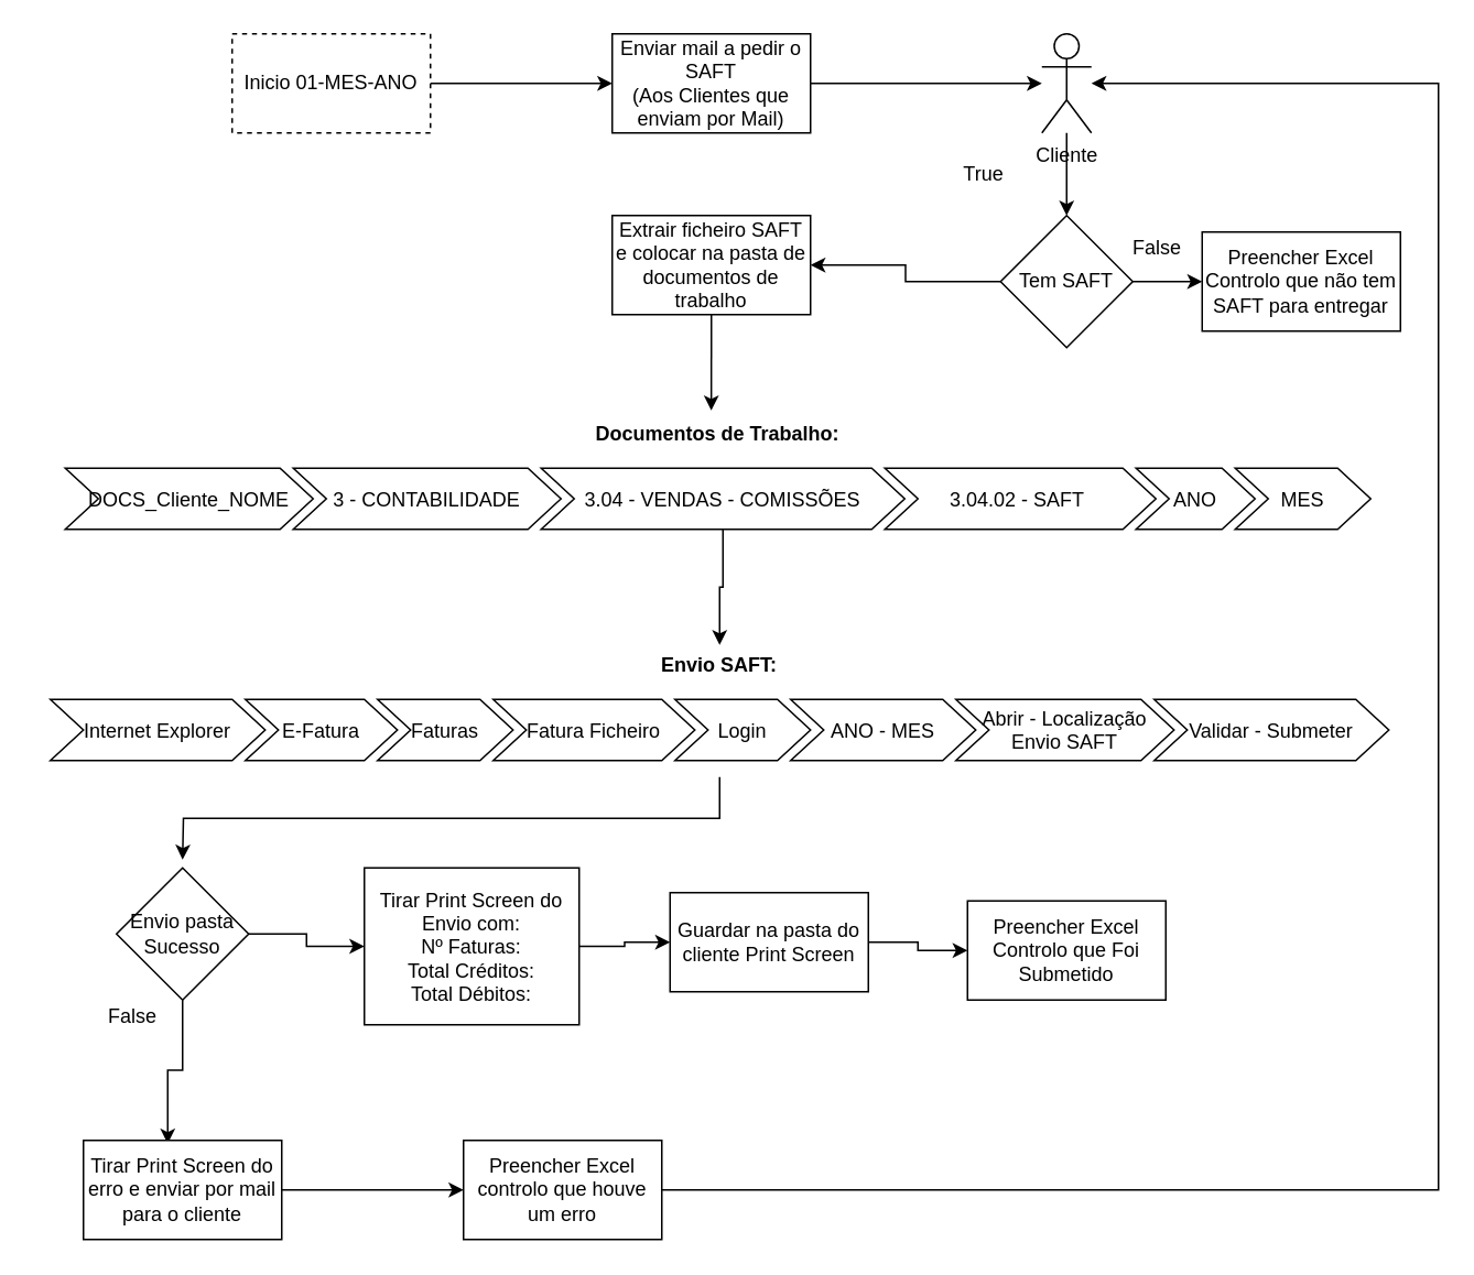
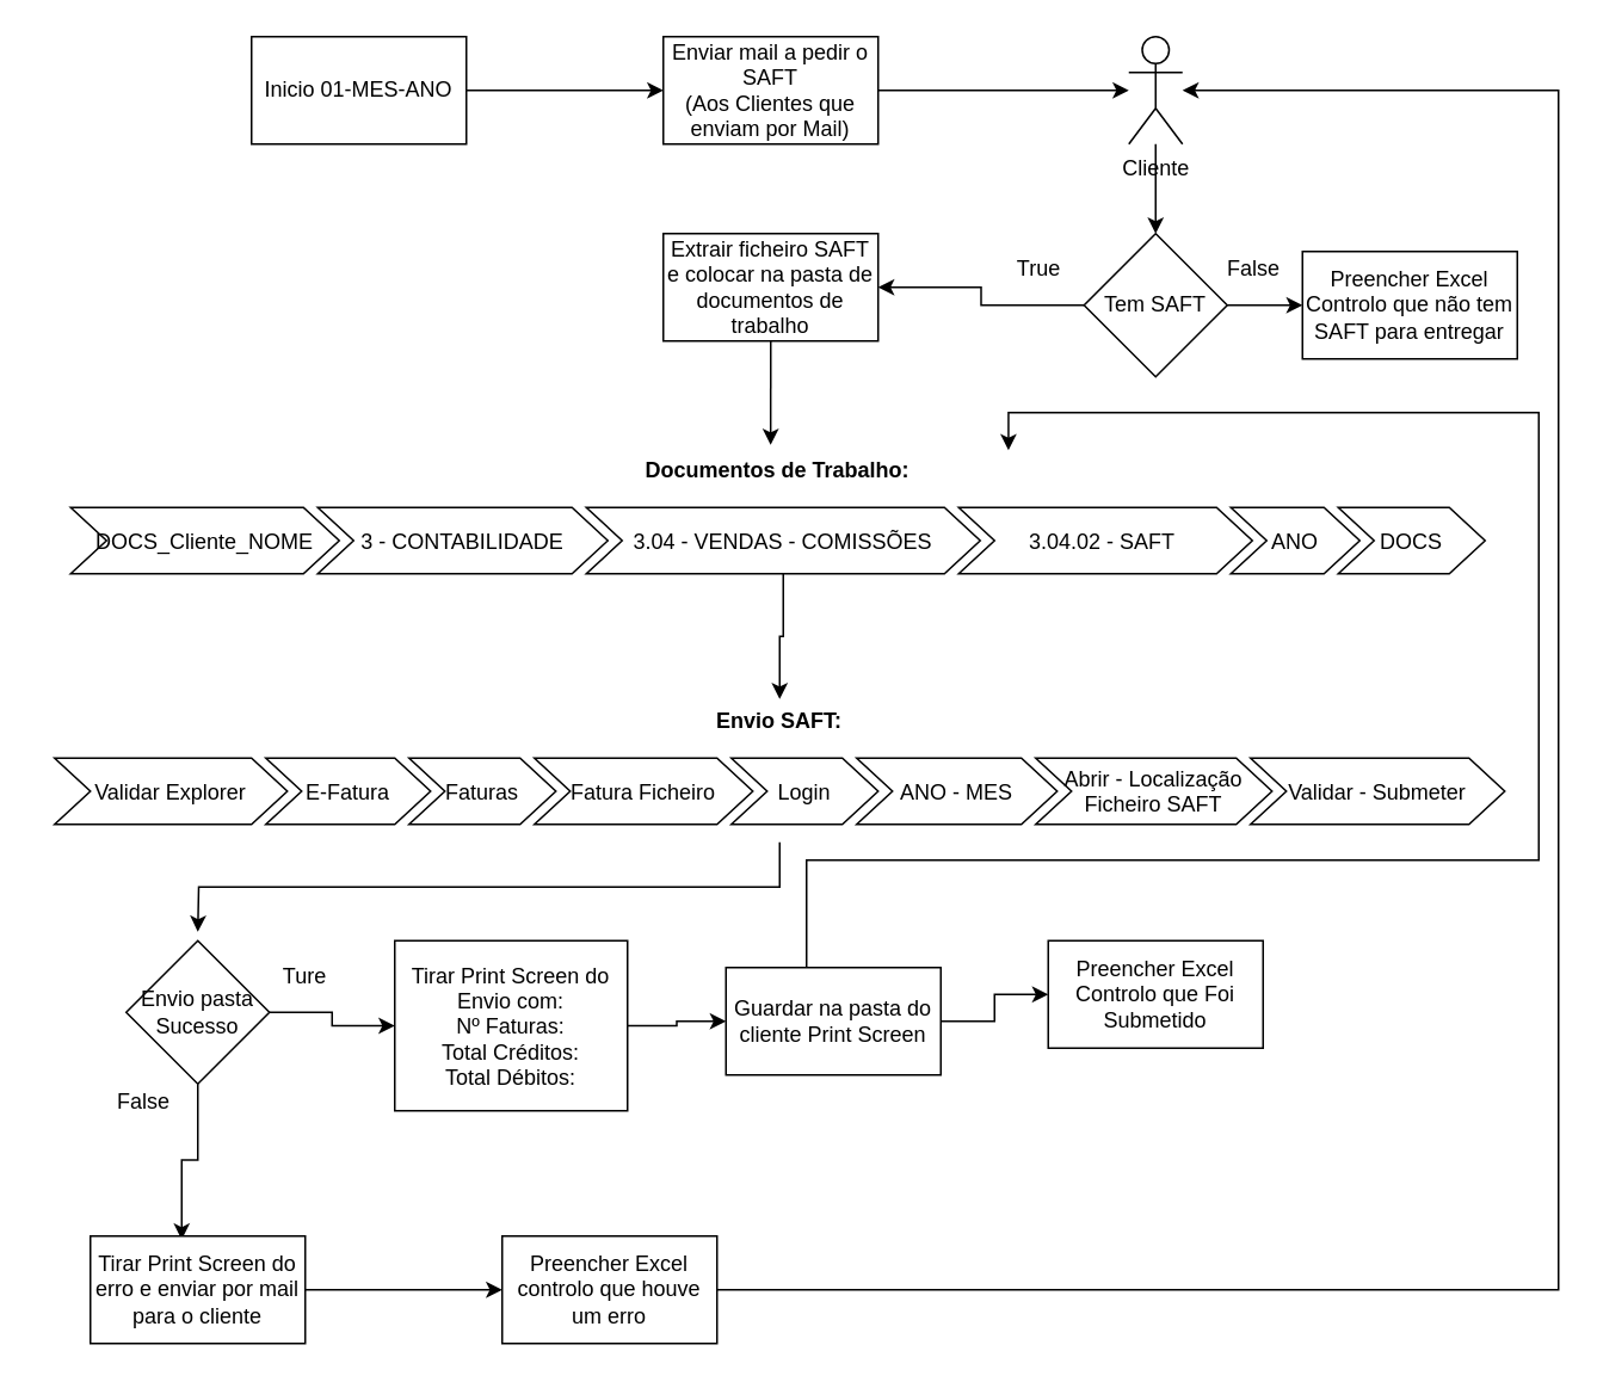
- <mxCell id="9" value="Inicio 01-MES-ANO" style="rounded=0;whiteSpace=wrap;html=1;dashed=1;" vertex="1" parent="1"><mxGeometry x="140" y="20" width="120" height="60" as="geometry" /></mxCell>
+ <mxCell id="9" value="Inicio 01-MES-ANO" style="rounded=0;whiteSpace=wrap;html=1;" vertex="1" parent="1"><mxGeometry x="140" y="20" width="120" height="60" as="geometry" /></mxCell>
- <mxCell id="46" value="True" style="text;html=1;strokeColor=none;fillColor=none;align=center;verticalAlign=middle;whiteSpace=wrap;rounded=0;" vertex="1" parent="1"><mxGeometry x="575" y="95" width="40" height="20" as="geometry" /></mxCell>
+ <mxCell id="46" value="True" style="text;html=1;strokeColor=none;fillColor=none;align=center;verticalAlign=middle;whiteSpace=wrap;rounded=0;" vertex="1" parent="1"><mxGeometry x="560" y="140" width="40" height="20" as="geometry" /></mxCell>
- <mxCell id="16" value="MES" style="shape=step;perimeter=stepPerimeter;fixedSize=1;points=[];" vertex="1" parent="10"><mxGeometry x="718" y="33" width="82" height="37" as="geometry" /></mxCell>
+ <mxCell id="16" value="DOCS" style="shape=step;perimeter=stepPerimeter;fixedSize=1;points=[];" vertex="1" parent="10"><mxGeometry x="718" y="33" width="82" height="37" as="geometry" /></mxCell>
+ <mxCell id="29" style="edgeStyle=orthogonalEdgeStyle;rounded=0;orthogonalLoop=1;jettySize=auto;html=1;entryX=0.659;entryY=0.013;entryDx=0;entryDy=0;entryPerimeter=0;" edge="1" parent="1" source="31" target="10"><mxGeometry relative="1" as="geometry"><Array as="points"><mxPoint x="450" y="480" /><mxPoint x="859" y="480" /><mxPoint x="859" y="230" /><mxPoint x="563" y="230" /></Array></mxGeometry></mxCell>
- <mxCell id="25" value="Abrir - Localização &#10;Envio SAFT" style="shape=step;perimeter=stepPerimeter;fixedSize=1;points=[];" vertex="1" parent="18"><mxGeometry x="558" y="33" width="132" height="37" as="geometry" /></mxCell>
+ <mxCell id="25" value="Abrir - Localização &#10;Ficheiro SAFT" style="shape=step;perimeter=stepPerimeter;fixedSize=1;points=[];" vertex="1" parent="18"><mxGeometry x="558" y="33" width="132" height="37" as="geometry" /></mxCell>
- <mxCell id="19" value="Internet Explorer" style="shape=step;perimeter=stepPerimeter;fixedSize=1;points=[];" vertex="1" parent="18"><mxGeometry x="10" y="33" width="130" height="37" as="geometry" /></mxCell>
+ <mxCell id="19" value="Validar Explorer" style="shape=step;perimeter=stepPerimeter;fixedSize=1;points=[];" vertex="1" parent="18"><mxGeometry x="10" y="33" width="130" height="37" as="geometry" /></mxCell>
+ <mxCell id="37" value="Ture" style="text;html=1;strokeColor=none;fillColor=none;align=center;verticalAlign=middle;whiteSpace=wrap;rounded=0;" vertex="1" parent="1"><mxGeometry x="150" y="535" width="40" height="20" as="geometry" /></mxCell>
- <mxCell id="33" value="Preencher Excel Controlo que Foi Submetido" style="rounded=0;whiteSpace=wrap;html=1;" vertex="1" parent="1"><mxGeometry x="585" y="545" width="120" height="60" as="geometry" /></mxCell>
+ <mxCell id="33" value="Preencher Excel Controlo que Foi Submetido" style="rounded=0;whiteSpace=wrap;html=1;" vertex="1" parent="1"><mxGeometry x="585" y="525" width="120" height="60" as="geometry" /></mxCell>
